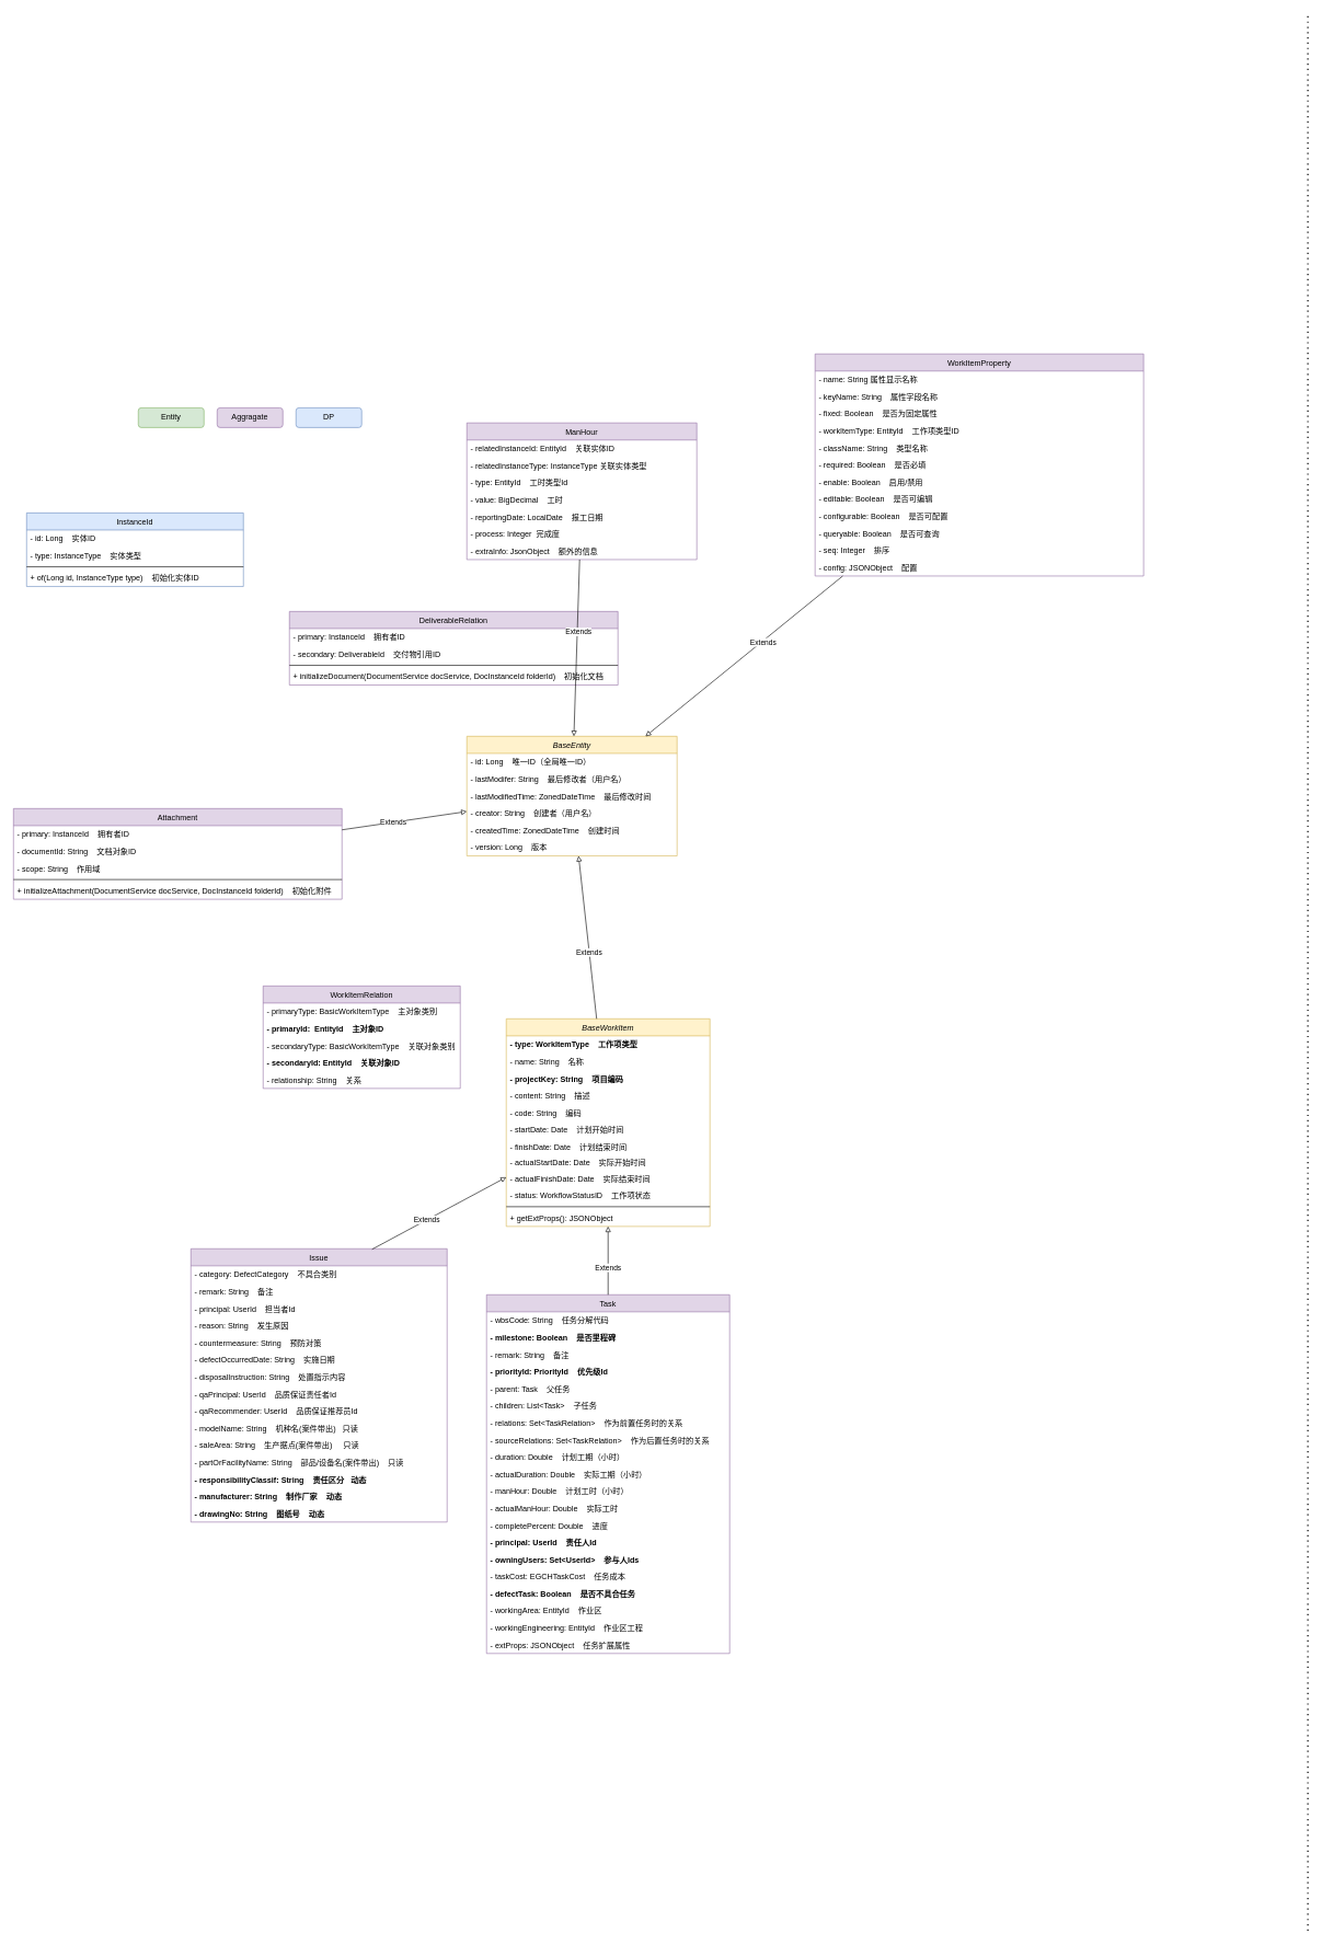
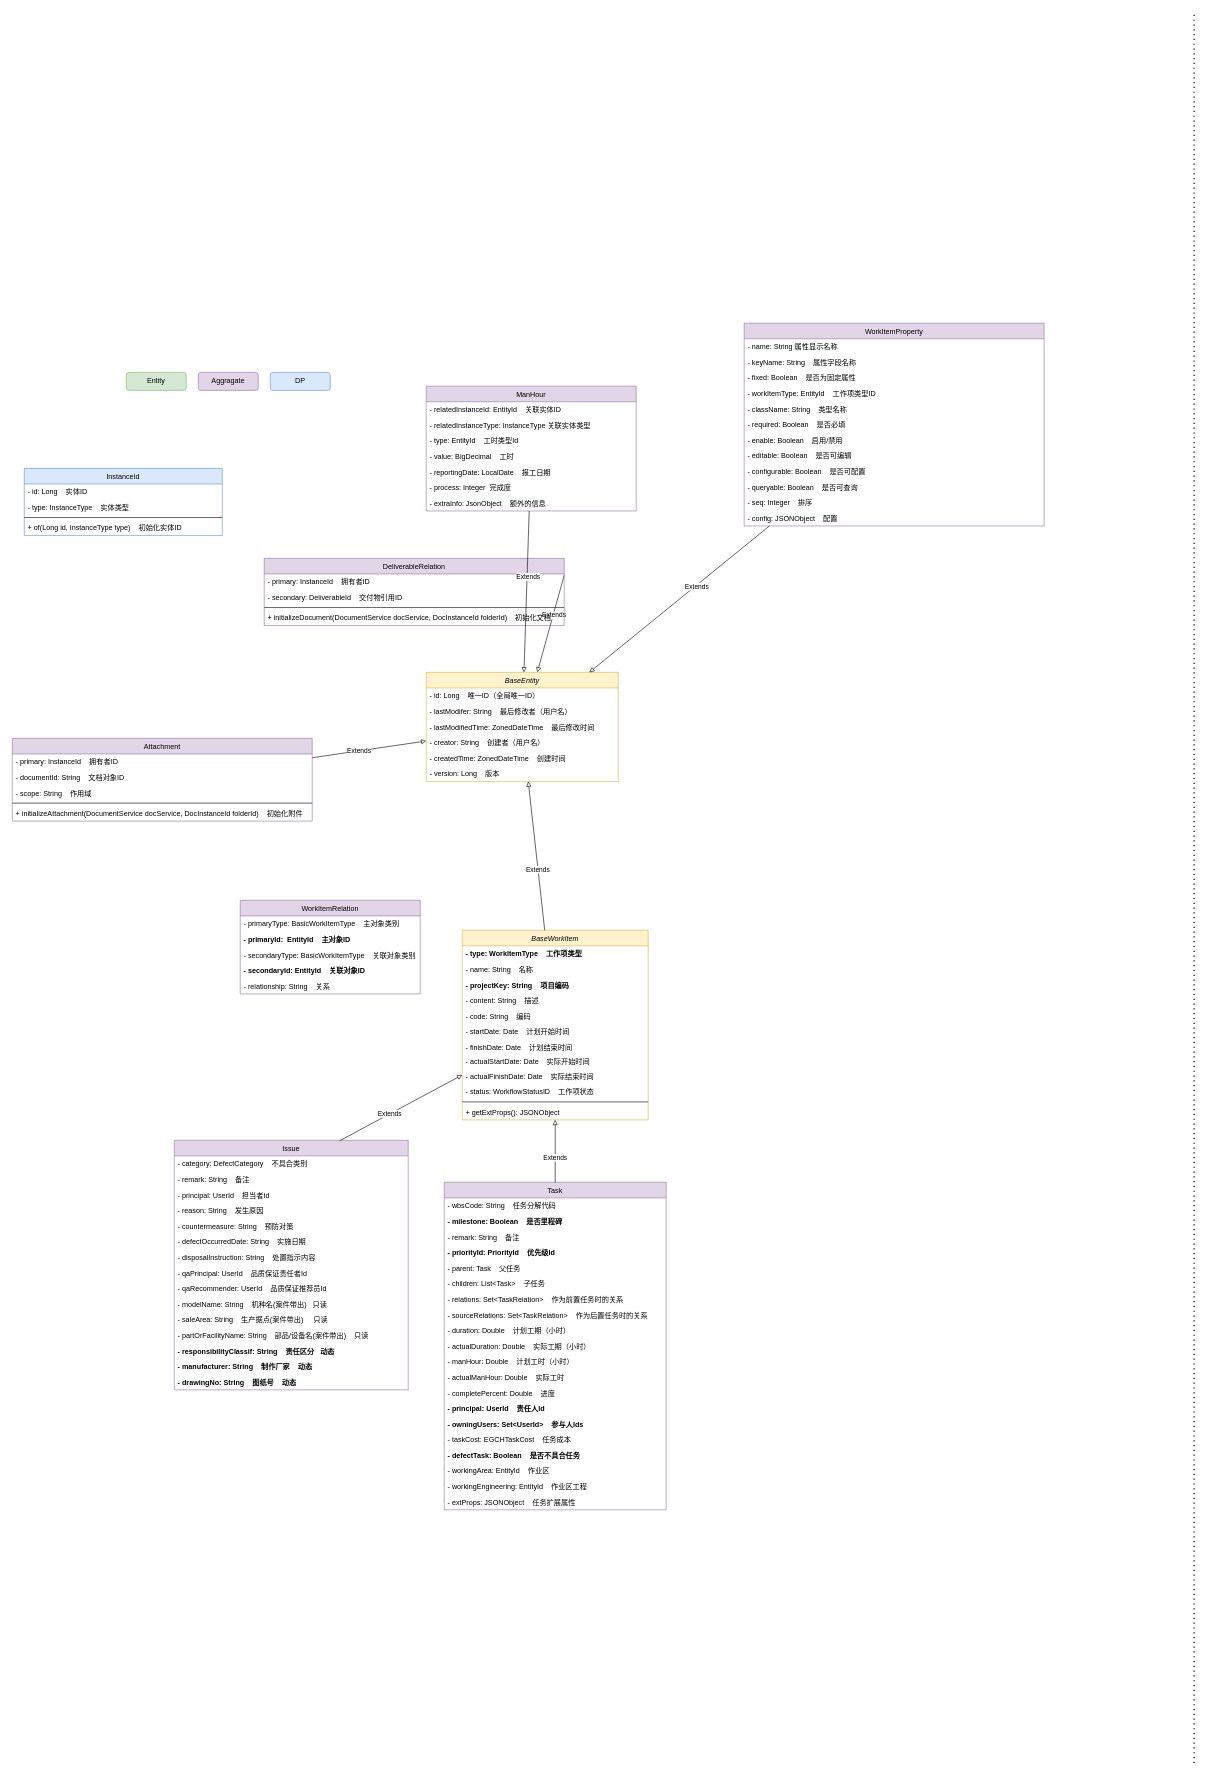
+ <mxCell id="5" style="rounded=0;orthogonalLoop=1;jettySize=auto;html=1;exitX=1;exitY=0.25;exitDx=0;exitDy=0;endArrow=block;endFill=0;" parent="1" source="7" target="26" edge="1"><mxGeometry relative="1" as="geometry" /></mxCell>
+ <mxCell id="6" value="Extends" style="edgeLabel;html=1;align=center;verticalAlign=middle;resizable=0;points=[];" parent="5" vertex="1" connectable="0"><mxGeometry x="-0.183" y="1" relative="1" as="geometry"><mxPoint as="offset" /></mxGeometry></mxCell>
